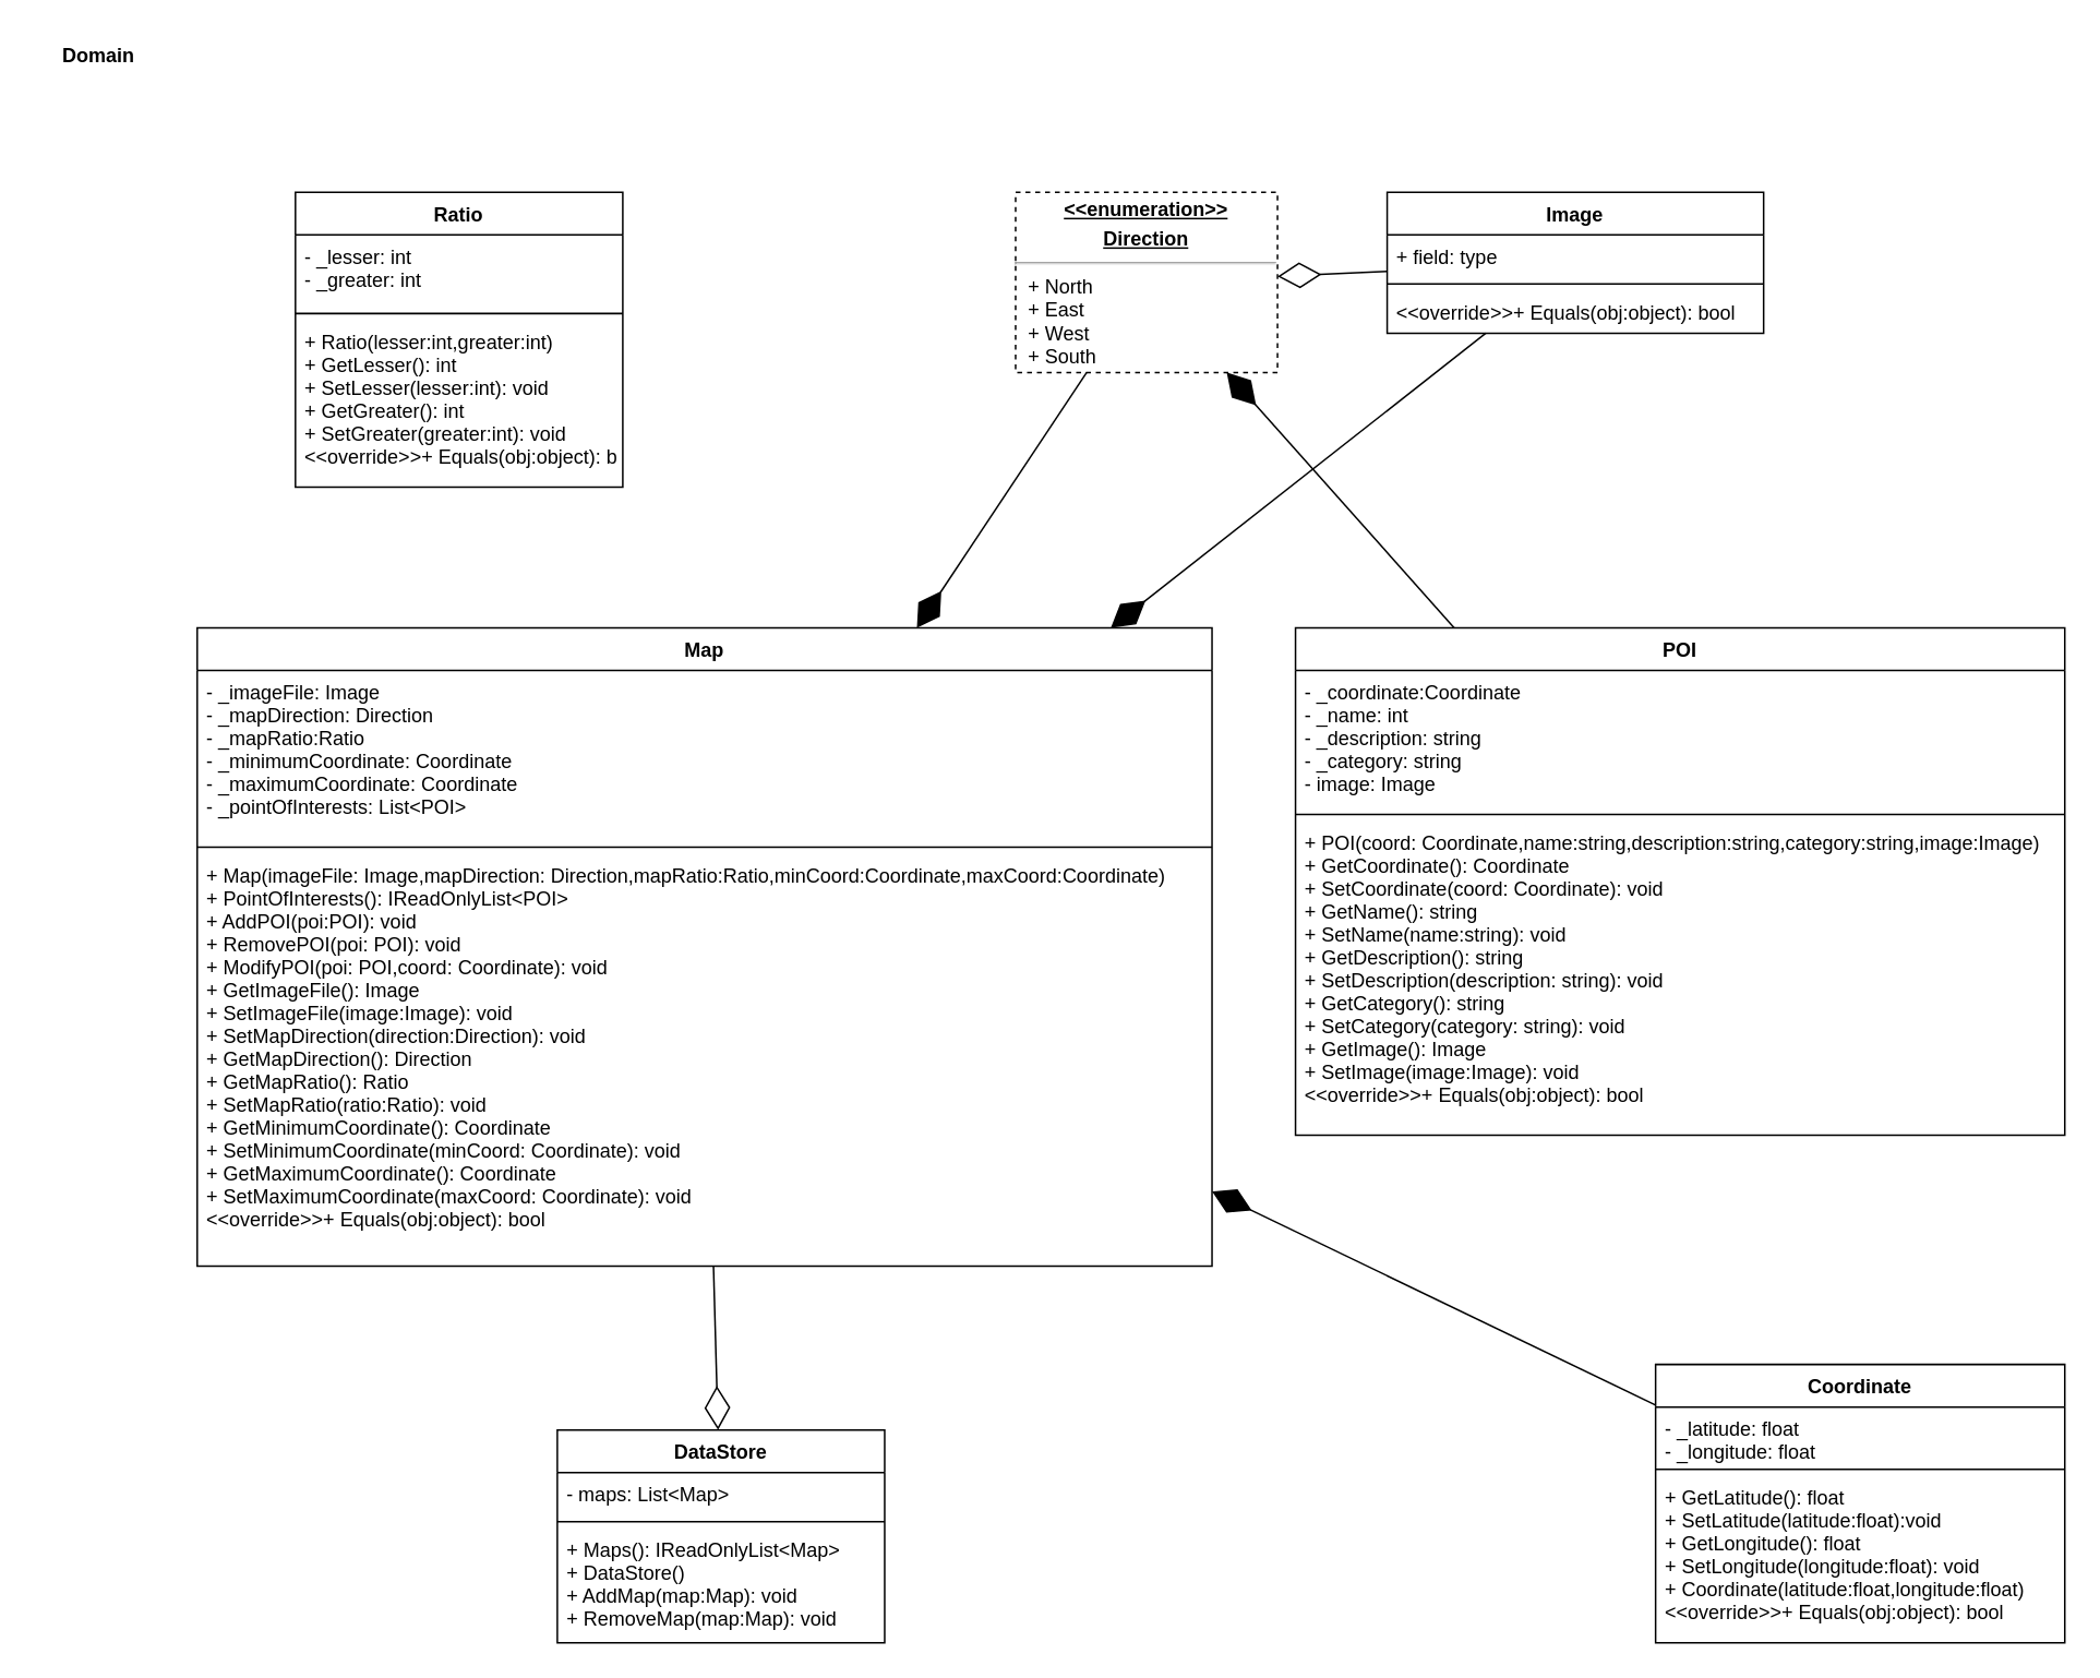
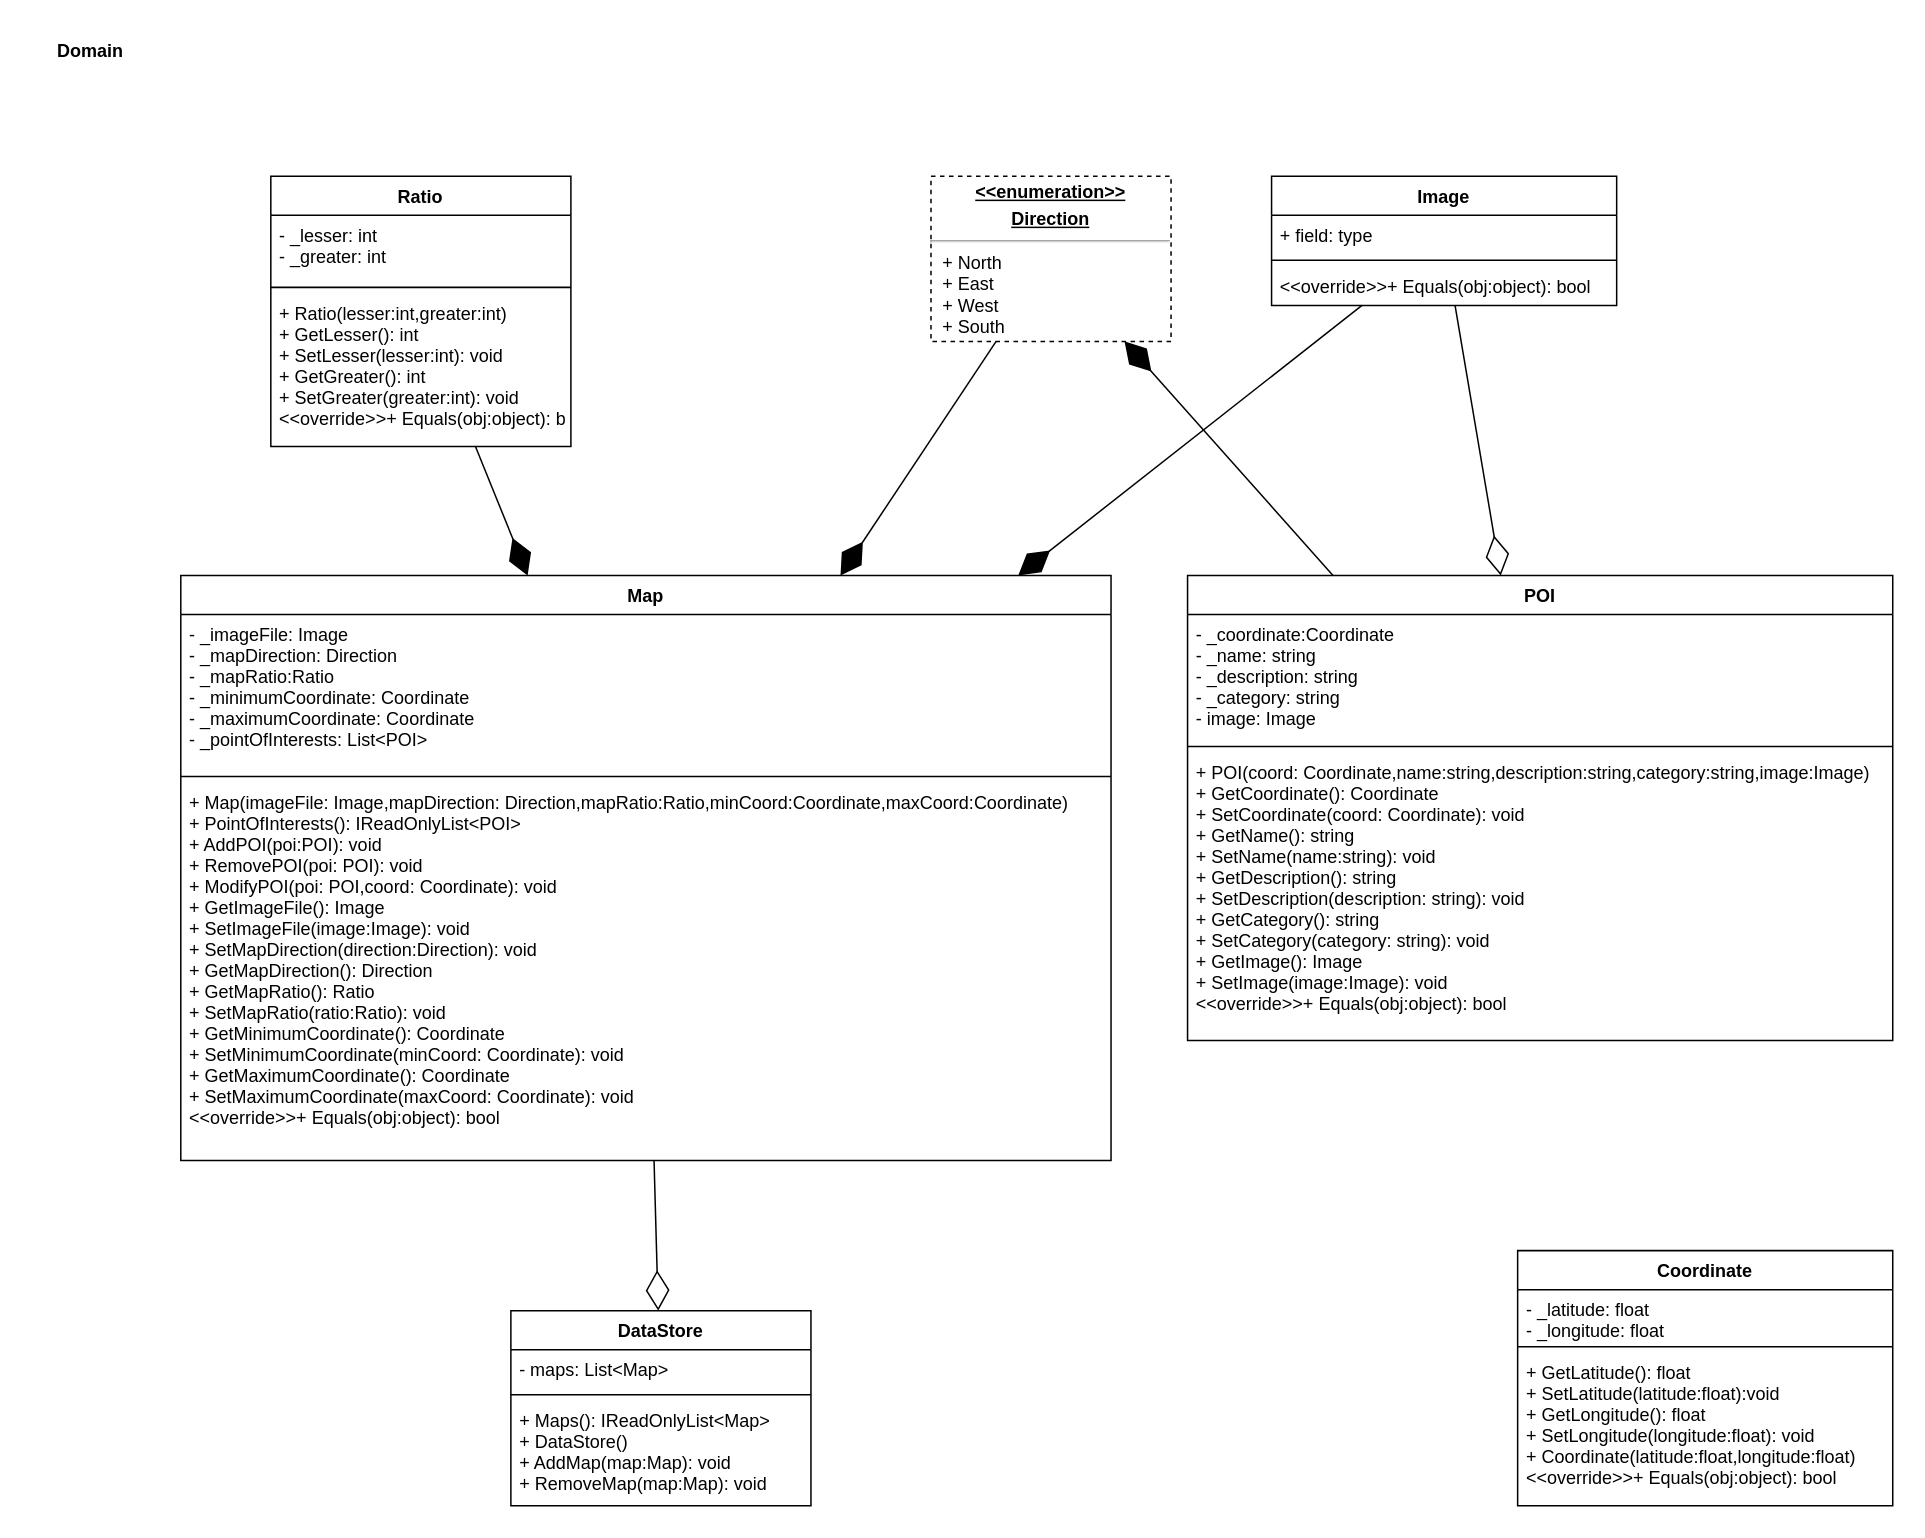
- <mxCell id="33" value="" style="endArrow=diamondThin;endFill=0;endSize=24;html=1;rounded=0;" parent="1" source="2" target="14" edge="1"><mxGeometry width="160" relative="1" as="geometry"><mxPoint x="520" y="353" as="sourcePoint" /><mxPoint x="680" y="353" as="targetPoint" /></mxGeometry></mxCell>
+ <mxCell id="33" value="" style="endArrow=diamondThin;endFill=0;endSize=24;html=1;rounded=0;" parent="1" source="2" target="19" edge="1"><mxGeometry width="160" relative="1" as="geometry"><mxPoint x="520" y="353" as="sourcePoint" /><mxPoint x="680" y="353" as="targetPoint" /></mxGeometry></mxCell>
+ <mxCell id="31" value="" style="endArrow=diamondThin;endFill=1;endSize=24;html=1;rounded=0;" parent="1" source="10" target="6" edge="1"><mxGeometry width="160" relative="1" as="geometry"><mxPoint x="520" y="473" as="sourcePoint" /><mxPoint x="680" y="473" as="targetPoint" /></mxGeometry></mxCell>
- <mxCell id="20" value="- _coordinate:Coordinate&#10;- _name: int&#10;- _description: string&#10;- _category: string&#10;- image: Image" style="text;strokeColor=none;fillColor=none;align=left;verticalAlign=top;spacingLeft=4;spacingRight=4;overflow=hidden;rotatable=0;points=[[0,0.5],[1,0.5]];portConstraint=eastwest;" parent="19" vertex="1"><mxGeometry y="26" width="470" height="84" as="geometry" /></mxCell>
+ <mxCell id="20" value="- _coordinate:Coordinate&#10;- _name: string&#10;- _description: string&#10;- _category: string&#10;- image: Image" style="text;strokeColor=none;fillColor=none;align=left;verticalAlign=top;spacingLeft=4;spacingRight=4;overflow=hidden;rotatable=0;points=[[0,0.5],[1,0.5]];portConstraint=eastwest;" parent="19" vertex="1"><mxGeometry y="26" width="470" height="84" as="geometry" /></mxCell>
- <mxCell id="32" value="" style="endArrow=diamondThin;endFill=1;endSize=24;html=1;rounded=0;" parent="1" source="23" target="6" edge="1"><mxGeometry width="160" relative="1" as="geometry"><mxPoint x="520" y="213" as="sourcePoint" /><mxPoint x="680" y="213" as="targetPoint" /></mxGeometry></mxCell>
